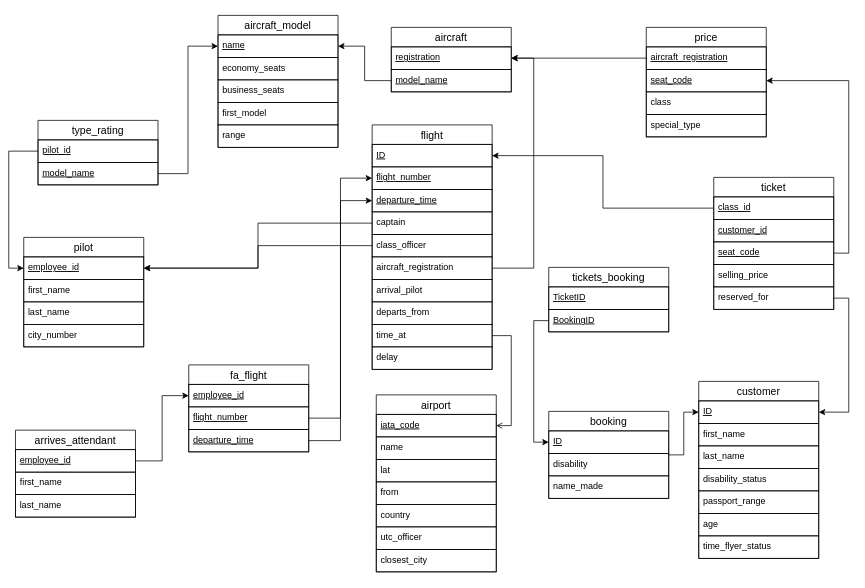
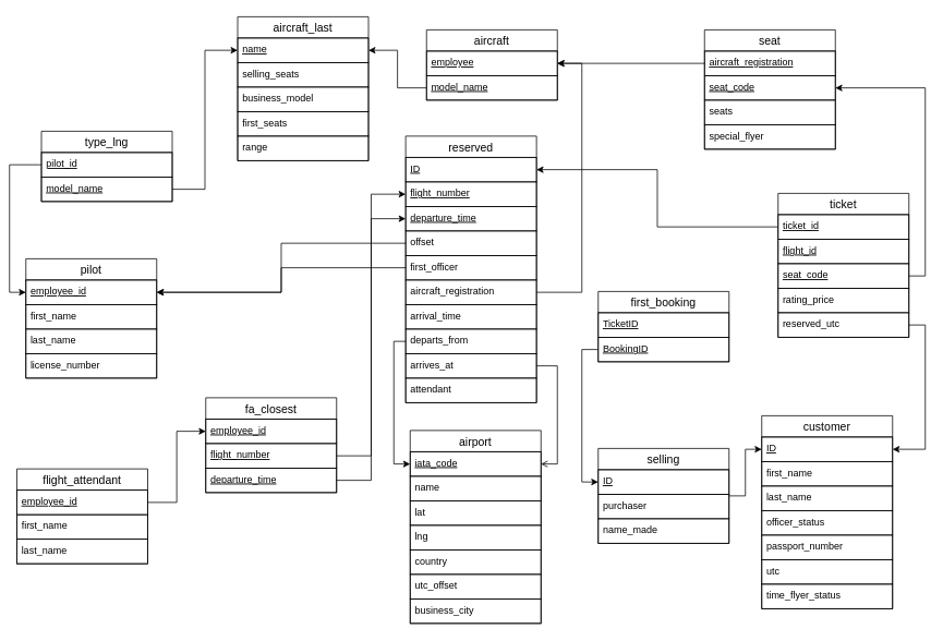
- <mxCell id="3" value="aircraft_model" style="swimlane;fontStyle=0;childLayout=stackLayout;horizontal=1;startSize=26;horizontalStack=0;resizeParent=1;resizeParentMax=0;resizeLast=0;collapsible=1;marginBottom=0;align=center;fontSize=14;" parent="1" vertex="1"><mxGeometry x="290" y="20" width="160" height="176" as="geometry" /></mxCell>
+ <mxCell id="3" value="aircraft_last" style="swimlane;fontStyle=0;childLayout=stackLayout;horizontal=1;startSize=26;horizontalStack=0;resizeParent=1;resizeParentMax=0;resizeLast=0;collapsible=1;marginBottom=0;align=center;fontSize=14;" parent="1" vertex="1"><mxGeometry x="290" y="20" width="160" height="176" as="geometry" /></mxCell>
- <mxCell id="56" value="price" style="swimlane;fontStyle=0;childLayout=stackLayout;horizontal=1;startSize=26;horizontalStack=0;resizeParent=1;resizeParentMax=0;resizeLast=0;collapsible=1;marginBottom=0;align=center;fontSize=14;" parent="1" vertex="1"><mxGeometry x="861" y="36" width="160" height="146" as="geometry" /></mxCell>
+ <mxCell id="56" value="seat" style="swimlane;fontStyle=0;childLayout=stackLayout;horizontal=1;startSize=26;horizontalStack=0;resizeParent=1;resizeParentMax=0;resizeLast=0;collapsible=1;marginBottom=0;align=center;fontSize=14;" parent="1" vertex="1"><mxGeometry x="861" y="36" width="160" height="146" as="geometry" /></mxCell>
- <mxCell id="33" value="registration" style="text;fillColor=none;spacingLeft=4;spacingRight=4;overflow=hidden;rotatable=0;points=[[0,0.5],[1,0.5]];portConstraint=eastwest;fontSize=12;fontStyle=4;strokeColor=#000000;" parent="32" vertex="1"><mxGeometry y="26" width="160" height="30" as="geometry" /></mxCell>
+ <mxCell id="33" value="employee" style="text;fillColor=none;spacingLeft=4;spacingRight=4;overflow=hidden;rotatable=0;points=[[0,0.5],[1,0.5]];portConstraint=eastwest;fontSize=12;fontStyle=4;strokeColor=#000000;" parent="32" vertex="1"><mxGeometry y="26" width="160" height="30" as="geometry" /></mxCell>
- <mxCell id="5" value="economy_seats" style="text;fillColor=none;spacingLeft=4;spacingRight=4;overflow=hidden;rotatable=0;points=[[0,0.5],[1,0.5]];portConstraint=eastwest;fontSize=12;fontStyle=0;strokeColor=#000000;" parent="3" vertex="1"><mxGeometry y="56" width="160" height="30" as="geometry" /></mxCell>
+ <mxCell id="5" value="selling_seats" style="text;fillColor=none;spacingLeft=4;spacingRight=4;overflow=hidden;rotatable=0;points=[[0,0.5],[1,0.5]];portConstraint=eastwest;fontSize=12;fontStyle=0;strokeColor=#000000;" parent="3" vertex="1"><mxGeometry y="56" width="160" height="30" as="geometry" /></mxCell>
- <mxCell id="6" value="business_seats" style="text;fillColor=none;spacingLeft=4;spacingRight=4;overflow=hidden;rotatable=0;points=[[0,0.5],[1,0.5]];portConstraint=eastwest;fontSize=12;strokeColor=#000000;" parent="3" vertex="1"><mxGeometry y="86" width="160" height="30" as="geometry" /></mxCell>
+ <mxCell id="6" value="business_model" style="text;fillColor=none;spacingLeft=4;spacingRight=4;overflow=hidden;rotatable=0;points=[[0,0.5],[1,0.5]];portConstraint=eastwest;fontSize=12;strokeColor=#000000;" parent="3" vertex="1"><mxGeometry y="86" width="160" height="30" as="geometry" /></mxCell>
- <mxCell id="59" value="class" style="text;fillColor=none;spacingLeft=4;spacingRight=4;overflow=hidden;rotatable=0;points=[[0,0.5],[1,0.5]];portConstraint=eastwest;fontSize=12;strokeColor=#000000;fontStyle=0" parent="56" vertex="1"><mxGeometry y="86" width="160" height="30" as="geometry" /></mxCell>
+ <mxCell id="59" value="seats" style="text;fillColor=none;spacingLeft=4;spacingRight=4;overflow=hidden;rotatable=0;points=[[0,0.5],[1,0.5]];portConstraint=eastwest;fontSize=12;strokeColor=#000000;fontStyle=0" parent="56" vertex="1"><mxGeometry y="86" width="160" height="30" as="geometry" /></mxCell>
- <mxCell id="7" value="first_model" style="text;fillColor=none;spacingLeft=4;spacingRight=4;overflow=hidden;rotatable=0;points=[[0,0.5],[1,0.5]];portConstraint=eastwest;fontSize=12;strokeColor=#000000;" parent="3" vertex="1"><mxGeometry y="116" width="160" height="30" as="geometry" /></mxCell>
+ <mxCell id="7" value="first_seats" style="text;fillColor=none;spacingLeft=4;spacingRight=4;overflow=hidden;rotatable=0;points=[[0,0.5],[1,0.5]];portConstraint=eastwest;fontSize=12;strokeColor=#000000;" parent="3" vertex="1"><mxGeometry y="116" width="160" height="30" as="geometry" /></mxCell>
- <mxCell id="60" value="special_type" style="text;fillColor=none;spacingLeft=4;spacingRight=4;overflow=hidden;rotatable=0;points=[[0,0.5],[1,0.5]];portConstraint=eastwest;fontSize=12;strokeColor=#000000;fontStyle=0" parent="56" vertex="1"><mxGeometry y="116" width="160" height="30" as="geometry" /></mxCell>
+ <mxCell id="60" value="special_flyer" style="text;fillColor=none;spacingLeft=4;spacingRight=4;overflow=hidden;rotatable=0;points=[[0,0.5],[1,0.5]];portConstraint=eastwest;fontSize=12;strokeColor=#000000;fontStyle=0" parent="56" vertex="1"><mxGeometry y="116" width="160" height="30" as="geometry" /></mxCell>
- <mxCell id="14" value="type_rating" style="swimlane;fontStyle=0;childLayout=stackLayout;horizontal=1;startSize=26;horizontalStack=0;resizeParent=1;resizeParentMax=0;resizeLast=0;collapsible=1;marginBottom=0;align=center;fontSize=14;" parent="1" vertex="1"><mxGeometry x="50" y="160" width="160" height="86" as="geometry" /></mxCell>
+ <mxCell id="14" value="type_lng" style="swimlane;fontStyle=0;childLayout=stackLayout;horizontal=1;startSize=26;horizontalStack=0;resizeParent=1;resizeParentMax=0;resizeLast=0;collapsible=1;marginBottom=0;align=center;fontSize=14;" parent="1" vertex="1"><mxGeometry x="50" y="160" width="160" height="86" as="geometry" /></mxCell>
- <mxCell id="35" value="flight" style="swimlane;fontStyle=0;childLayout=stackLayout;horizontal=1;startSize=26;horizontalStack=0;resizeParent=1;resizeParentMax=0;resizeLast=0;collapsible=1;marginBottom=0;align=center;fontSize=14;" parent="1" vertex="1"><mxGeometry x="495.5" y="166" width="160" height="326" as="geometry" /></mxCell>
+ <mxCell id="35" value="reserved" style="swimlane;fontStyle=0;childLayout=stackLayout;horizontal=1;startSize=26;horizontalStack=0;resizeParent=1;resizeParentMax=0;resizeLast=0;collapsible=1;marginBottom=0;align=center;fontSize=14;" parent="1" vertex="1"><mxGeometry x="495.5" y="166" width="160" height="326" as="geometry" /></mxCell>
- <mxCell id="64" value="class_id" style="text;fillColor=none;spacingLeft=4;spacingRight=4;overflow=hidden;rotatable=0;points=[[0,0.5],[1,0.5]];portConstraint=eastwest;fontSize=12;fontStyle=4;strokeColor=#000000;" vertex="1" parent="63"><mxGeometry y="26" width="160" height="30" as="geometry" /></mxCell>
+ <mxCell id="64" value="ticket_id" style="text;fillColor=none;spacingLeft=4;spacingRight=4;overflow=hidden;rotatable=0;points=[[0,0.5],[1,0.5]];portConstraint=eastwest;fontSize=12;fontStyle=4;strokeColor=#000000;" vertex="1" parent="63"><mxGeometry y="26" width="160" height="30" as="geometry" /></mxCell>
- <mxCell id="39" value="captain" style="text;fillColor=none;spacingLeft=4;spacingRight=4;overflow=hidden;rotatable=0;points=[[0,0.5],[1,0.5]];portConstraint=eastwest;fontSize=12;strokeColor=#000000;" parent="35" vertex="1"><mxGeometry y="116" width="160" height="30" as="geometry" /></mxCell>
+ <mxCell id="39" value="offset" style="text;fillColor=none;spacingLeft=4;spacingRight=4;overflow=hidden;rotatable=0;points=[[0,0.5],[1,0.5]];portConstraint=eastwest;fontSize=12;strokeColor=#000000;" parent="35" vertex="1"><mxGeometry y="116" width="160" height="30" as="geometry" /></mxCell>
- <mxCell id="65" value="customer_id" style="text;fillColor=none;spacingLeft=4;spacingRight=4;overflow=hidden;rotatable=0;points=[[0,0.5],[1,0.5]];portConstraint=eastwest;fontSize=12;fontStyle=4;strokeColor=#000000;" parent="63" vertex="1"><mxGeometry y="56" width="160" height="30" as="geometry" /></mxCell>
+ <mxCell id="65" value="flight_id" style="text;fillColor=none;spacingLeft=4;spacingRight=4;overflow=hidden;rotatable=0;points=[[0,0.5],[1,0.5]];portConstraint=eastwest;fontSize=12;fontStyle=4;strokeColor=#000000;" parent="63" vertex="1"><mxGeometry y="56" width="160" height="30" as="geometry" /></mxCell>
- <mxCell id="40" value="class_officer" style="text;fillColor=none;spacingLeft=4;spacingRight=4;overflow=hidden;rotatable=0;points=[[0,0.5],[1,0.5]];portConstraint=eastwest;fontSize=12;strokeColor=#000000;" parent="35" vertex="1"><mxGeometry y="146" width="160" height="30" as="geometry" /></mxCell>
+ <mxCell id="40" value="first_officer" style="text;fillColor=none;spacingLeft=4;spacingRight=4;overflow=hidden;rotatable=0;points=[[0,0.5],[1,0.5]];portConstraint=eastwest;fontSize=12;strokeColor=#000000;" parent="35" vertex="1"><mxGeometry y="146" width="160" height="30" as="geometry" /></mxCell>
- <mxCell id="67" value="selling_price" style="text;fillColor=none;spacingLeft=4;spacingRight=4;overflow=hidden;rotatable=0;points=[[0,0.5],[1,0.5]];portConstraint=eastwest;fontSize=12;strokeColor=#000000;fontStyle=0" parent="63" vertex="1"><mxGeometry y="116" width="160" height="30" as="geometry" /></mxCell>
+ <mxCell id="67" value="rating_price" style="text;fillColor=none;spacingLeft=4;spacingRight=4;overflow=hidden;rotatable=0;points=[[0,0.5],[1,0.5]];portConstraint=eastwest;fontSize=12;strokeColor=#000000;fontStyle=0" parent="63" vertex="1"><mxGeometry y="116" width="160" height="30" as="geometry" /></mxCell>
- <mxCell id="85" value="tickets_booking" style="swimlane;fontStyle=0;childLayout=stackLayout;horizontal=1;startSize=26;horizontalStack=0;resizeParent=1;resizeParentMax=0;resizeLast=0;collapsible=1;marginBottom=0;align=center;fontSize=14;" vertex="1" parent="1"><mxGeometry x="731" y="356" width="160" height="86" as="geometry" /></mxCell>
+ <mxCell id="85" value="first_booking" style="swimlane;fontStyle=0;childLayout=stackLayout;horizontal=1;startSize=26;horizontalStack=0;resizeParent=1;resizeParentMax=0;resizeLast=0;collapsible=1;marginBottom=0;align=center;fontSize=14;" vertex="1" parent="1"><mxGeometry x="731" y="356" width="160" height="86" as="geometry" /></mxCell>
- <mxCell id="42" value="arrival_pilot" style="text;fillColor=none;spacingLeft=4;spacingRight=4;overflow=hidden;rotatable=0;points=[[0,0.5],[1,0.5]];portConstraint=eastwest;fontSize=12;strokeColor=#000000;" parent="35" vertex="1"><mxGeometry y="206" width="160" height="30" as="geometry" /></mxCell>
+ <mxCell id="42" value="arrival_time" style="text;fillColor=none;spacingLeft=4;spacingRight=4;overflow=hidden;rotatable=0;points=[[0,0.5],[1,0.5]];portConstraint=eastwest;fontSize=12;strokeColor=#000000;" parent="35" vertex="1"><mxGeometry y="206" width="160" height="30" as="geometry" /></mxCell>
- <mxCell id="68" value="reserved_for" style="text;fillColor=none;spacingLeft=4;spacingRight=4;overflow=hidden;rotatable=0;points=[[0,0.5],[1,0.5]];portConstraint=eastwest;fontSize=12;strokeColor=#000000;fontStyle=0" parent="63" vertex="1"><mxGeometry y="146" width="160" height="30" as="geometry" /></mxCell>
+ <mxCell id="68" value="reserved_utc" style="text;fillColor=none;spacingLeft=4;spacingRight=4;overflow=hidden;rotatable=0;points=[[0,0.5],[1,0.5]];portConstraint=eastwest;fontSize=12;strokeColor=#000000;fontStyle=0" parent="63" vertex="1"><mxGeometry y="146" width="160" height="30" as="geometry" /></mxCell>
- <mxCell id="23" value="city_number" style="text;fillColor=none;spacingLeft=4;spacingRight=4;overflow=hidden;rotatable=0;points=[[0,0.5],[1,0.5]];portConstraint=eastwest;fontSize=12;strokeColor=#000000;" parent="19" vertex="1"><mxGeometry y="116" width="160" height="30" as="geometry" /></mxCell>
+ <mxCell id="23" value="license_number" style="text;fillColor=none;spacingLeft=4;spacingRight=4;overflow=hidden;rotatable=0;points=[[0,0.5],[1,0.5]];portConstraint=eastwest;fontSize=12;strokeColor=#000000;" parent="19" vertex="1"><mxGeometry y="116" width="160" height="30" as="geometry" /></mxCell>
- <mxCell id="44" value="time_at" style="text;fillColor=none;spacingLeft=4;spacingRight=4;overflow=hidden;rotatable=0;points=[[0,0.5],[1,0.5]];portConstraint=eastwest;fontSize=12;strokeColor=#000000;" parent="35" vertex="1"><mxGeometry y="266" width="160" height="30" as="geometry" /></mxCell>
+ <mxCell id="44" value="arrives_at" style="text;fillColor=none;spacingLeft=4;spacingRight=4;overflow=hidden;rotatable=0;points=[[0,0.5],[1,0.5]];portConstraint=eastwest;fontSize=12;strokeColor=#000000;" parent="35" vertex="1"><mxGeometry y="266" width="160" height="30" as="geometry" /></mxCell>
- <mxCell id="45" value="delay" style="text;fillColor=none;spacingLeft=4;spacingRight=4;overflow=hidden;rotatable=0;points=[[0,0.5],[1,0.5]];portConstraint=eastwest;fontSize=12;strokeColor=#000000;" parent="35" vertex="1"><mxGeometry y="296" width="160" height="30" as="geometry" /></mxCell>
+ <mxCell id="45" value="attendant" style="text;fillColor=none;spacingLeft=4;spacingRight=4;overflow=hidden;rotatable=0;points=[[0,0.5],[1,0.5]];portConstraint=eastwest;fontSize=12;strokeColor=#000000;" parent="35" vertex="1"><mxGeometry y="296" width="160" height="30" as="geometry" /></mxCell>
+ <mxCell id="55" style="edgeStyle=orthogonalEdgeStyle;rounded=0;orthogonalLoop=1;jettySize=auto;html=1;entryX=0;entryY=0.5;entryDx=0;entryDy=0;" parent="1" source="43" target="48" edge="1"><mxGeometry relative="1" as="geometry"><Array as="points"><mxPoint x="481" y="417" /><mxPoint x="481" y="567" /></Array></mxGeometry></mxCell>
- <mxCell id="24" value="fa_flight" style="swimlane;fontStyle=0;childLayout=stackLayout;horizontal=1;startSize=26;horizontalStack=0;resizeParent=1;resizeParentMax=0;resizeLast=0;collapsible=1;marginBottom=0;align=center;fontSize=14;" parent="1" vertex="1"><mxGeometry x="251" y="486" width="160" height="116" as="geometry" /></mxCell>
+ <mxCell id="24" value="fa_closest" style="swimlane;fontStyle=0;childLayout=stackLayout;horizontal=1;startSize=26;horizontalStack=0;resizeParent=1;resizeParentMax=0;resizeLast=0;collapsible=1;marginBottom=0;align=center;fontSize=14;" parent="1" vertex="1"><mxGeometry x="251" y="486" width="160" height="116" as="geometry" /></mxCell>
- <mxCell id="80" value="booking" style="swimlane;fontStyle=0;childLayout=stackLayout;horizontal=1;startSize=26;horizontalStack=0;resizeParent=1;resizeParentMax=0;resizeLast=0;collapsible=1;marginBottom=0;align=center;fontSize=14;" parent="1" vertex="1"><mxGeometry x="731" y="548" width="160" height="116" as="geometry" /></mxCell>
+ <mxCell id="80" value="selling" style="swimlane;fontStyle=0;childLayout=stackLayout;horizontal=1;startSize=26;horizontalStack=0;resizeParent=1;resizeParentMax=0;resizeLast=0;collapsible=1;marginBottom=0;align=center;fontSize=14;" parent="1" vertex="1"><mxGeometry x="731" y="548" width="160" height="116" as="geometry" /></mxCell>
- <mxCell id="9" value="arrives_attendant" style="swimlane;fontStyle=0;childLayout=stackLayout;horizontal=1;startSize=26;horizontalStack=0;resizeParent=1;resizeParentMax=0;resizeLast=0;collapsible=1;marginBottom=0;align=center;fontSize=14;" parent="1" vertex="1"><mxGeometry x="20" y="573" width="160" height="116" as="geometry" /></mxCell>
+ <mxCell id="9" value="flight_attendant" style="swimlane;fontStyle=0;childLayout=stackLayout;horizontal=1;startSize=26;horizontalStack=0;resizeParent=1;resizeParentMax=0;resizeLast=0;collapsible=1;marginBottom=0;align=center;fontSize=14;" parent="1" vertex="1"><mxGeometry x="20" y="573" width="160" height="116" as="geometry" /></mxCell>
- <mxCell id="82" value="disability" style="text;fillColor=none;spacingLeft=4;spacingRight=4;overflow=hidden;rotatable=0;points=[[0,0.5],[1,0.5]];portConstraint=eastwest;fontSize=12;strokeColor=#000000;fontStyle=0" parent="80" vertex="1"><mxGeometry y="56" width="160" height="30" as="geometry" /></mxCell>
+ <mxCell id="82" value="purchaser" style="text;fillColor=none;spacingLeft=4;spacingRight=4;overflow=hidden;rotatable=0;points=[[0,0.5],[1,0.5]];portConstraint=eastwest;fontSize=12;strokeColor=#000000;fontStyle=0" parent="80" vertex="1"><mxGeometry y="56" width="160" height="30" as="geometry" /></mxCell>
- <mxCell id="75" value="disability_status" style="text;fillColor=none;spacingLeft=4;spacingRight=4;overflow=hidden;rotatable=0;points=[[0,0.5],[1,0.5]];portConstraint=eastwest;fontSize=12;strokeColor=#000000;fontStyle=0" parent="71" vertex="1"><mxGeometry y="116" width="160" height="30" as="geometry" /></mxCell>
+ <mxCell id="75" value="officer_status" style="text;fillColor=none;spacingLeft=4;spacingRight=4;overflow=hidden;rotatable=0;points=[[0,0.5],[1,0.5]];portConstraint=eastwest;fontSize=12;strokeColor=#000000;fontStyle=0" parent="71" vertex="1"><mxGeometry y="116" width="160" height="30" as="geometry" /></mxCell>
- <mxCell id="51" value="from" style="text;fillColor=none;spacingLeft=4;spacingRight=4;overflow=hidden;rotatable=0;points=[[0,0.5],[1,0.5]];portConstraint=eastwest;fontSize=12;strokeColor=#000000;fontStyle=0" parent="47" vertex="1"><mxGeometry y="116" width="160" height="30" as="geometry" /></mxCell>
+ <mxCell id="51" value="lng" style="text;fillColor=none;spacingLeft=4;spacingRight=4;overflow=hidden;rotatable=0;points=[[0,0.5],[1,0.5]];portConstraint=eastwest;fontSize=12;strokeColor=#000000;fontStyle=0" parent="47" vertex="1"><mxGeometry y="116" width="160" height="30" as="geometry" /></mxCell>
- <mxCell id="76" value="passport_range" style="text;fillColor=none;spacingLeft=4;spacingRight=4;overflow=hidden;rotatable=0;points=[[0,0.5],[1,0.5]];portConstraint=eastwest;fontSize=12;strokeColor=#000000;fontStyle=0" parent="71" vertex="1"><mxGeometry y="146" width="160" height="30" as="geometry" /></mxCell>
+ <mxCell id="76" value="passport_number" style="text;fillColor=none;spacingLeft=4;spacingRight=4;overflow=hidden;rotatable=0;points=[[0,0.5],[1,0.5]];portConstraint=eastwest;fontSize=12;strokeColor=#000000;fontStyle=0" parent="71" vertex="1"><mxGeometry y="146" width="160" height="30" as="geometry" /></mxCell>
- <mxCell id="77" value="age" style="text;fillColor=none;spacingLeft=4;spacingRight=4;overflow=hidden;rotatable=0;points=[[0,0.5],[1,0.5]];portConstraint=eastwest;fontSize=12;strokeColor=#000000;fontStyle=0" parent="71" vertex="1"><mxGeometry y="176" width="160" height="30" as="geometry" /></mxCell>
+ <mxCell id="77" value="utc" style="text;fillColor=none;spacingLeft=4;spacingRight=4;overflow=hidden;rotatable=0;points=[[0,0.5],[1,0.5]];portConstraint=eastwest;fontSize=12;strokeColor=#000000;fontStyle=0" parent="71" vertex="1"><mxGeometry y="176" width="160" height="30" as="geometry" /></mxCell>
- <mxCell id="53" value="utc_officer" style="text;fillColor=none;spacingLeft=4;spacingRight=4;overflow=hidden;rotatable=0;points=[[0,0.5],[1,0.5]];portConstraint=eastwest;fontSize=12;fontStyle=0;strokeColor=#000000;" parent="47" vertex="1"><mxGeometry y="176" width="160" height="30" as="geometry" /></mxCell>
+ <mxCell id="53" value="utc_offset" style="text;fillColor=none;spacingLeft=4;spacingRight=4;overflow=hidden;rotatable=0;points=[[0,0.5],[1,0.5]];portConstraint=eastwest;fontSize=12;fontStyle=0;strokeColor=#000000;" parent="47" vertex="1"><mxGeometry y="176" width="160" height="30" as="geometry" /></mxCell>
- <mxCell id="54" value="closest_city" style="text;fillColor=none;spacingLeft=4;spacingRight=4;overflow=hidden;rotatable=0;points=[[0,0.5],[1,0.5]];portConstraint=eastwest;fontSize=12;strokeColor=#000000;fontStyle=0" parent="47" vertex="1"><mxGeometry y="206" width="160" height="30" as="geometry" /></mxCell>
+ <mxCell id="54" value="business_city" style="text;fillColor=none;spacingLeft=4;spacingRight=4;overflow=hidden;rotatable=0;points=[[0,0.5],[1,0.5]];portConstraint=eastwest;fontSize=12;strokeColor=#000000;fontStyle=0" parent="47" vertex="1"><mxGeometry y="206" width="160" height="30" as="geometry" /></mxCell>
